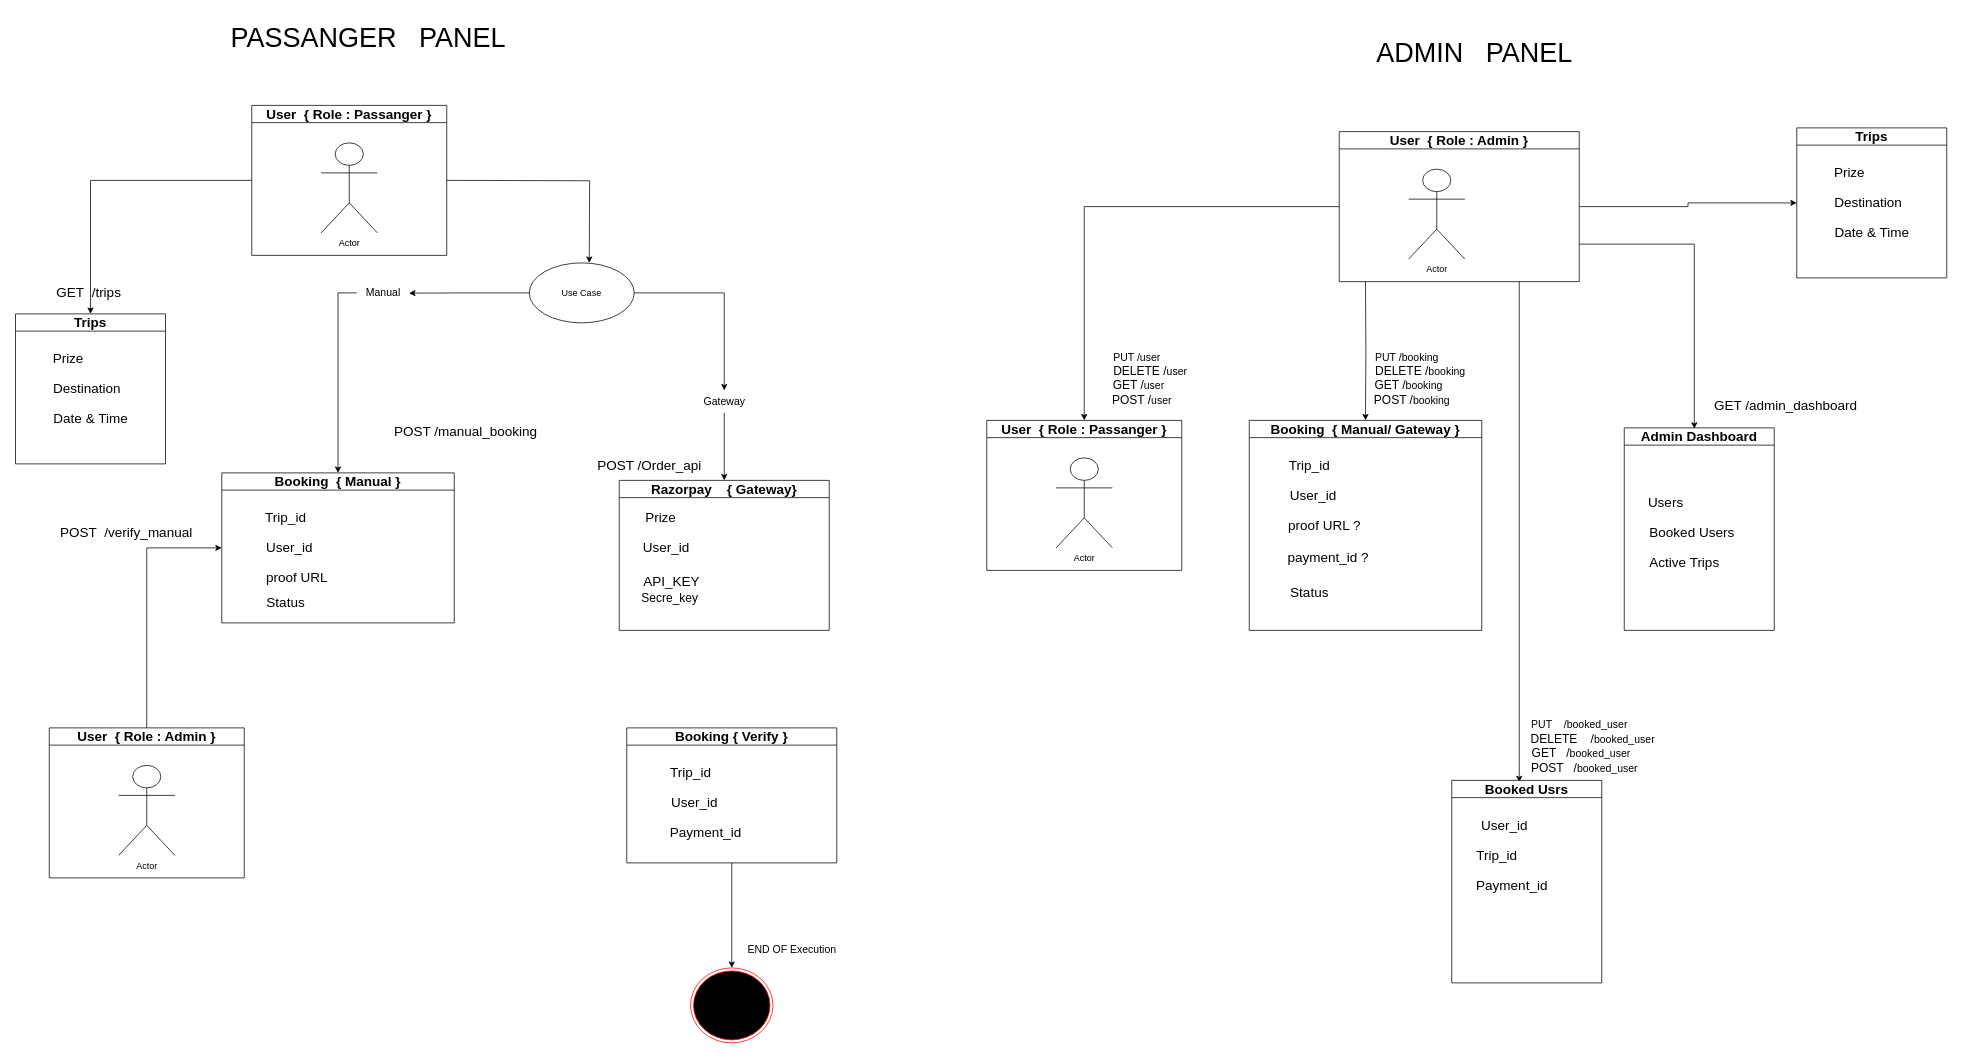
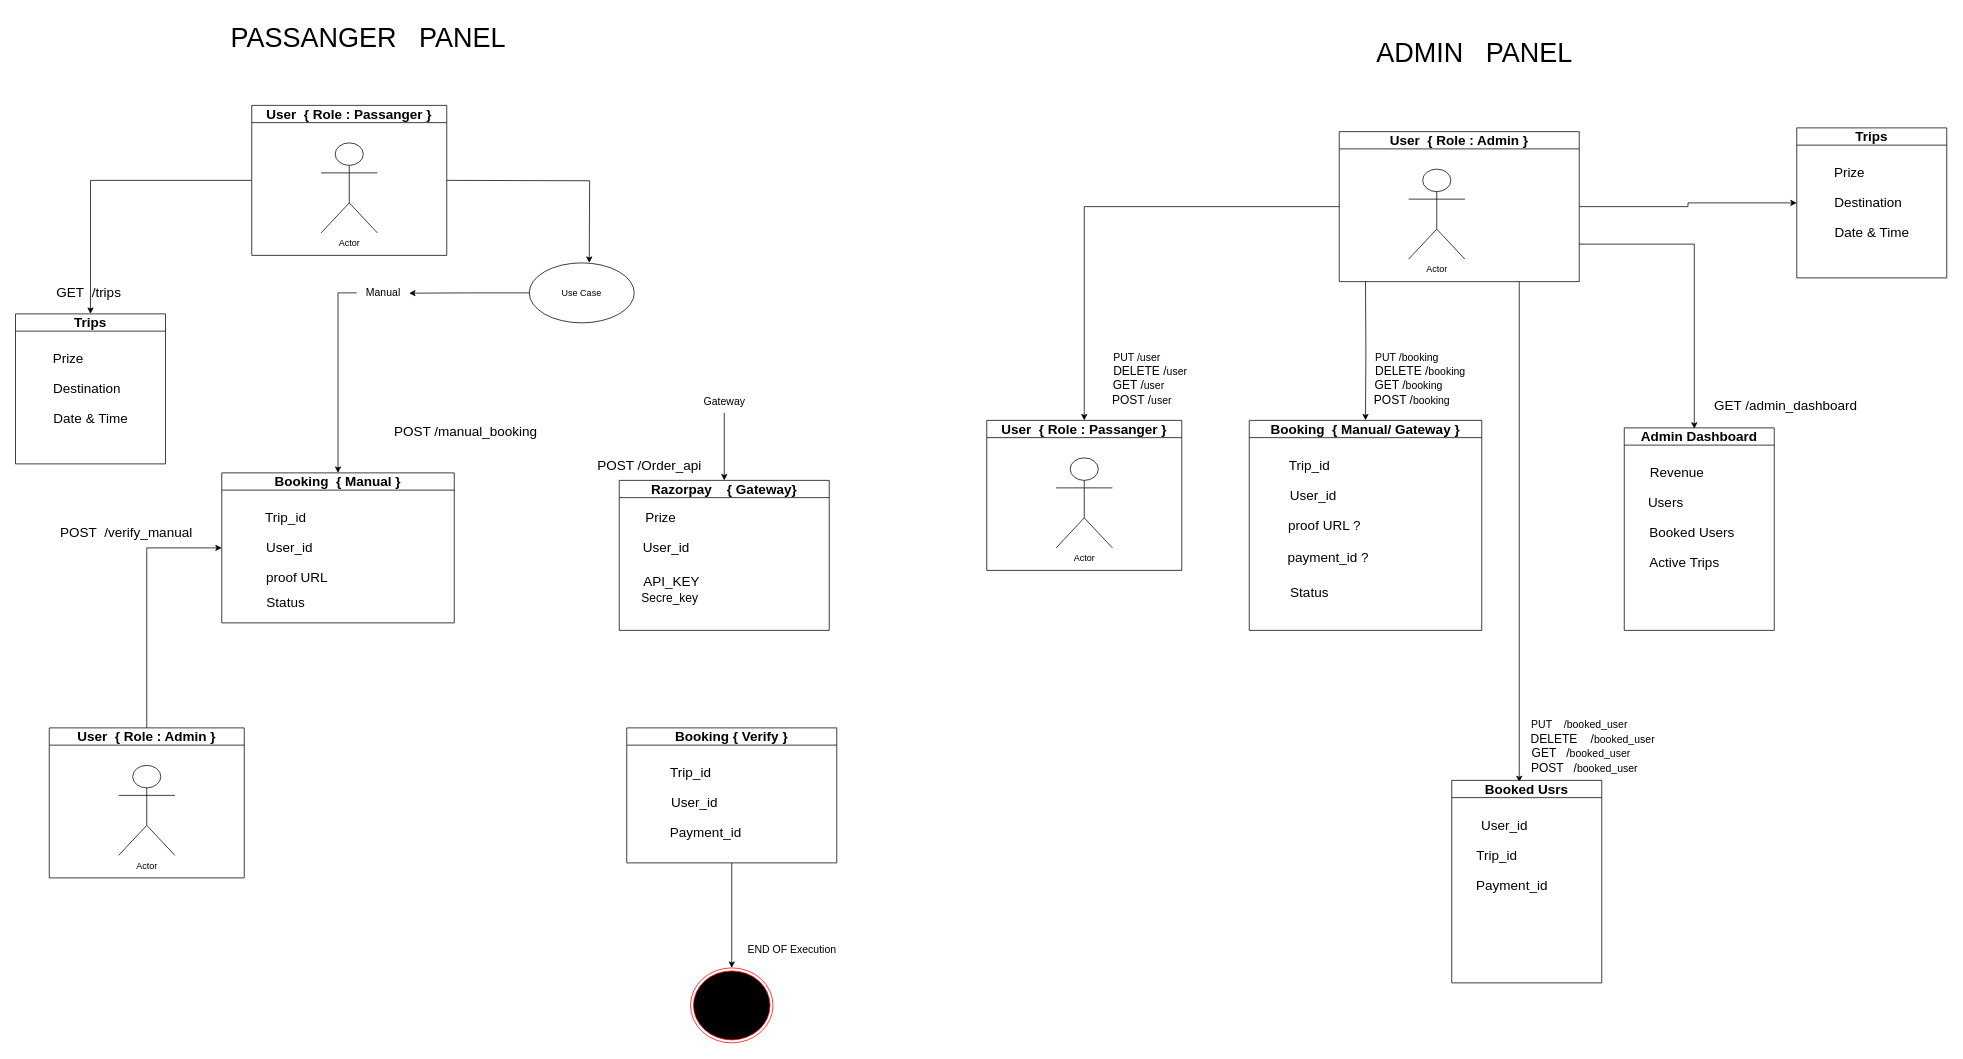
- <mxCell id="35" style="edgeStyle=orthogonalEdgeStyle;rounded=0;orthogonalLoop=1;jettySize=auto;html=1;entryX=0.5;entryY=0;entryDx=0;entryDy=0;entryPerimeter=0;" edge="1" parent="1" source="31" target="32"><mxGeometry relative="1" as="geometry" /></mxCell>
+ <mxCell id="59" value="&lt;font style=&quot;font-size: 18px;&quot;&gt;Revenue&lt;/font&gt;" style="text;html=1;align=center;verticalAlign=middle;resizable=0;points=[];autosize=1;strokeColor=none;fillColor=none;" vertex="1" parent="58"><mxGeometry x="20" y="40" width="100" height="40" as="geometry" /></mxCell>
